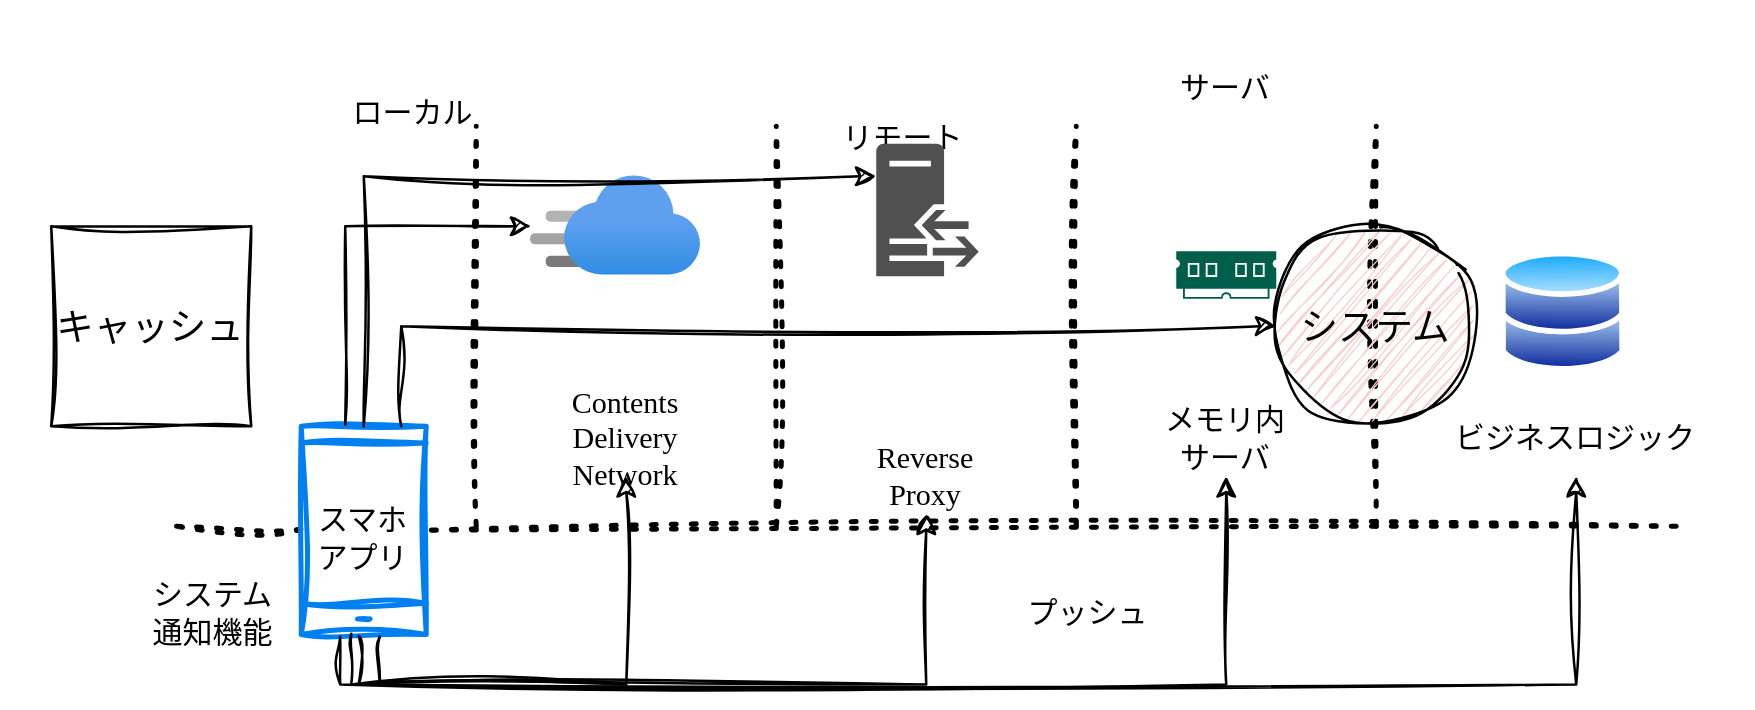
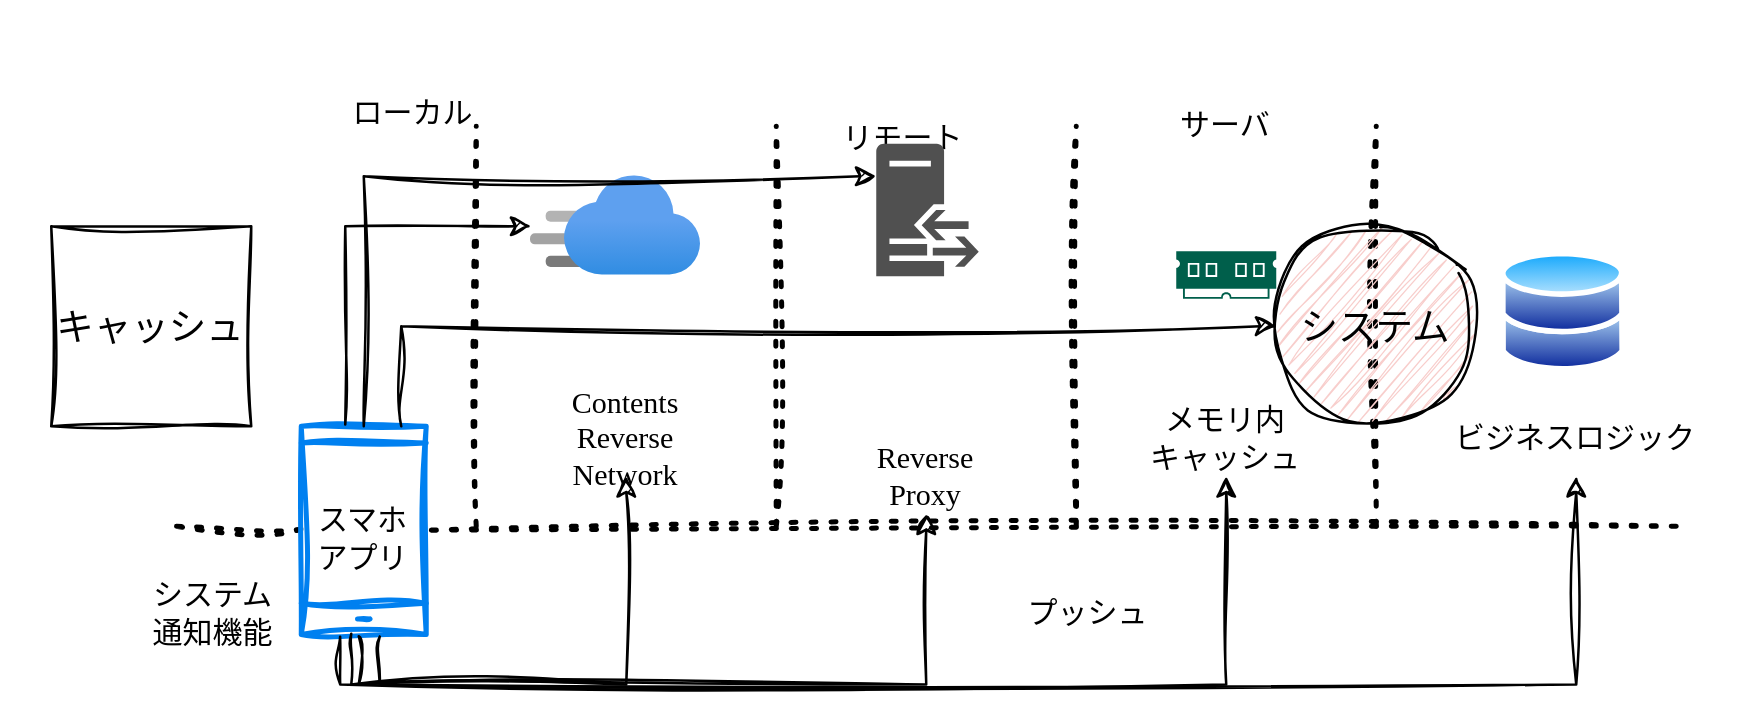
- <mxCell id="9" value="サーバ" style="text;html=1;strokeColor=none;fillColor=none;align=center;verticalAlign=middle;whiteSpace=wrap;rounded=0;fontSize=12;fontFamily=Architects Daughter;" vertex="1" parent="1"><mxGeometry x="460" y="20" width="60" height="30" as="geometry" /></mxCell>
+ <mxCell id="9" value="サーバ" style="text;html=1;strokeColor=none;fillColor=none;align=center;verticalAlign=middle;whiteSpace=wrap;rounded=0;fontSize=12;fontFamily=Architects Daughter;" vertex="1" parent="1"><mxGeometry x="460" y="35" width="60" height="30" as="geometry" /></mxCell>
- <mxCell id="20" value="Contents Delivery Network" style="text;html=1;strokeColor=none;fillColor=none;align=center;verticalAlign=middle;whiteSpace=wrap;rounded=0;fontSize=12;fontFamily=Architects Daughter;" vertex="1" parent="1"><mxGeometry x="220" y="160" width="60" height="30" as="geometry" /></mxCell>
+ <mxCell id="20" value="Contents Reverse Network" style="text;html=1;strokeColor=none;fillColor=none;align=center;verticalAlign=middle;whiteSpace=wrap;rounded=0;fontSize=12;fontFamily=Architects Daughter;" vertex="1" parent="1"><mxGeometry x="220" y="160" width="60" height="30" as="geometry" /></mxCell>
- <mxCell id="22" value="メモリ内&lt;br&gt;サーバ" style="text;html=1;strokeColor=none;fillColor=none;align=center;verticalAlign=middle;whiteSpace=wrap;rounded=0;fontSize=12;fontFamily=Architects Daughter;" vertex="1" parent="1"><mxGeometry x="440" y="160" width="100" height="30" as="geometry" /></mxCell>
+ <mxCell id="22" value="メモリ内&lt;br&gt;キャッシュ" style="text;html=1;strokeColor=none;fillColor=none;align=center;verticalAlign=middle;whiteSpace=wrap;rounded=0;fontSize=12;fontFamily=Architects Daughter;" vertex="1" parent="1"><mxGeometry x="440" y="160" width="100" height="30" as="geometry" /></mxCell>
